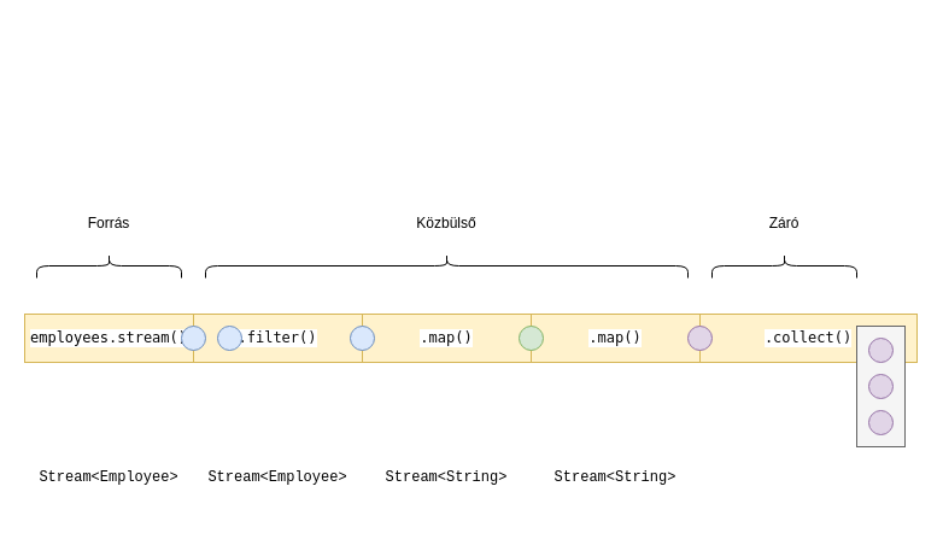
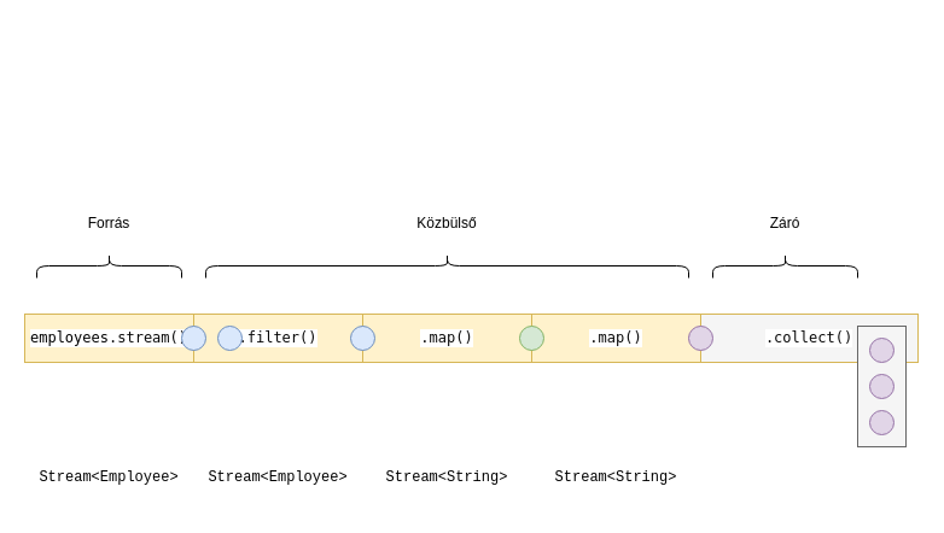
- <mxCell id="6" value="&lt;pre style=&quot;background-color: #ffffff ; color: #080808 ; font-family: &amp;#34;jetbrains mono&amp;#34; , monospace ; font-size: 9 8pt&quot;&gt;&lt;pre style=&quot;font-family: &amp;#34;jetbrains mono&amp;#34; , monospace&quot;&gt;.collect()&lt;/pre&gt;&lt;/pre&gt;" style="rounded=0;whiteSpace=wrap;html=1;fillColor=#fff2cc;strokeColor=#d6b656;" parent="1" vertex="1"><mxGeometry x="580" y="260" width="180" height="40" as="geometry" /></mxCell>
+ <mxCell id="6" value="&lt;pre style=&quot;background-color: #ffffff ; color: #080808 ; font-family: &amp;#34;jetbrains mono&amp;#34; , monospace ; font-size: 9 8pt&quot;&gt;&lt;pre style=&quot;font-family: &amp;#34;jetbrains mono&amp;#34; , monospace&quot;&gt;.collect()&lt;/pre&gt;&lt;/pre&gt;" style="rounded=0;whiteSpace=wrap;html=1;fillColor=#f5f5f5;strokeColor=#d6b656;" parent="1" vertex="1"><mxGeometry x="580" y="260" width="180" height="40" as="geometry" /></mxCell>
